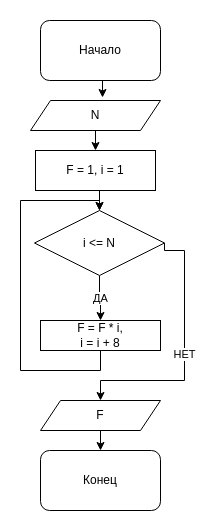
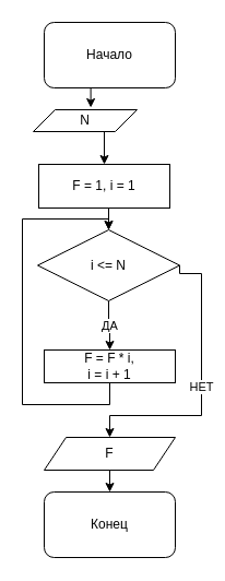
- <mxCell id="6" value="N" style="shape=parallelogram;perimeter=parallelogramPerimeter;whiteSpace=wrap;html=1;fixedSize=1;" vertex="1" parent="1"><mxGeometry x="30" y="100" width="130" height="30" as="geometry" /></mxCell>
+ <mxCell id="6" value="N" style="shape=parallelogram;perimeter=parallelogramPerimeter;whiteSpace=wrap;html=1;fixedSize=1;" vertex="1" parent="1"><mxGeometry x="30" y="100" width="95" height="20" as="geometry" /></mxCell>
- <mxCell id="15" value="F = F * i,&lt;br&gt;i = i + 8" style="rounded=0;whiteSpace=wrap;html=1;" vertex="1" parent="1"><mxGeometry x="40" y="320" width="120" height="30" as="geometry" /></mxCell>
+ <mxCell id="15" value="F = F * i,&lt;br&gt;i = i + 1" style="rounded=0;whiteSpace=wrap;html=1;" vertex="1" parent="1"><mxGeometry x="40" y="320" width="120" height="30" as="geometry" /></mxCell>
